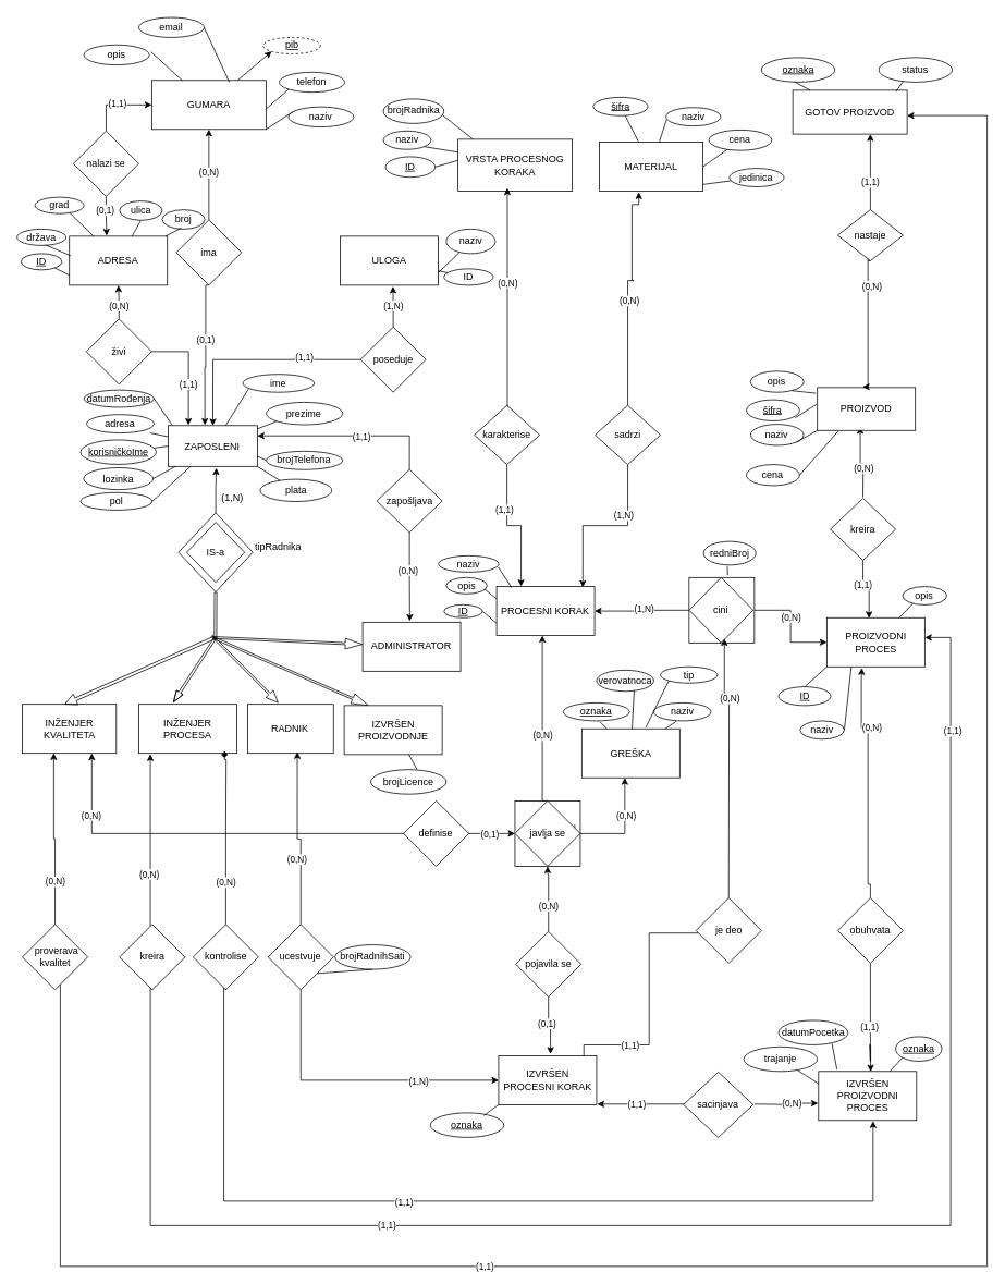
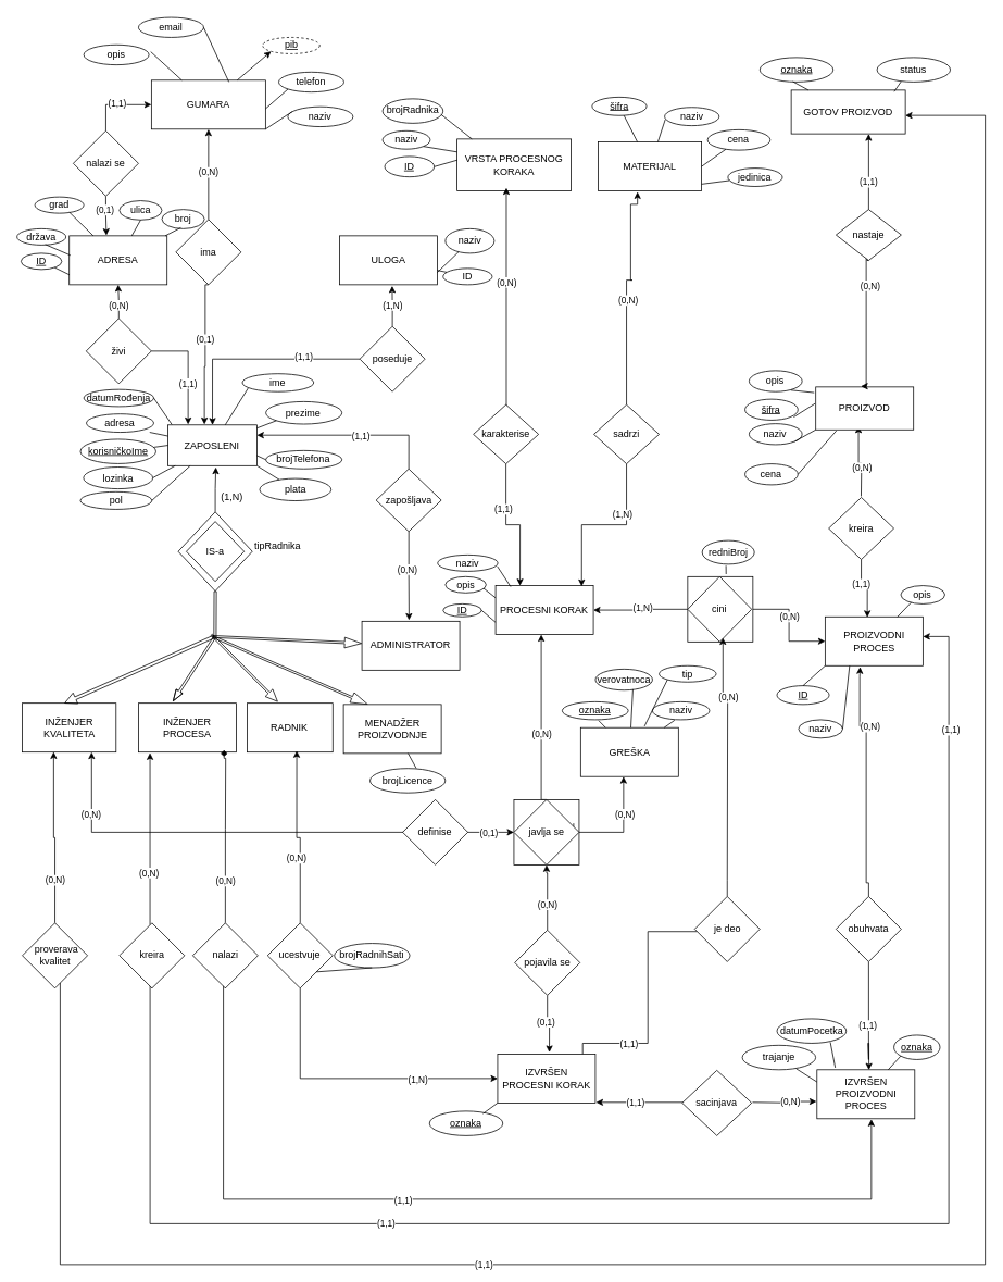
- <mxCell id="188" value="IZVRŠEN PROIZVODNJE" style="rounded=0;whiteSpace=wrap;html=1;" vertex="1" parent="1"><mxGeometry x="420.65" y="863.33" width="120" height="60" as="geometry" /></mxCell>
+ <mxCell id="188" value="MENADŽER PROIZVODNJE" style="rounded=0;whiteSpace=wrap;html=1;" vertex="1" parent="1"><mxGeometry x="420.65" y="863.33" width="120" height="60" as="geometry" /></mxCell>
- <mxCell id="86" value="kontrolise" style="rhombus;whiteSpace=wrap;html=1;" parent="1" vertex="1"><mxGeometry x="235.65" y="1131.25" width="80" height="80" as="geometry" /></mxCell>
+ <mxCell id="86" value="nalazi" style="rhombus;whiteSpace=wrap;html=1;" parent="1" vertex="1"><mxGeometry x="235.65" y="1131.25" width="80" height="80" as="geometry" /></mxCell>
